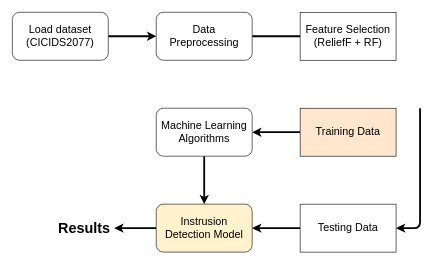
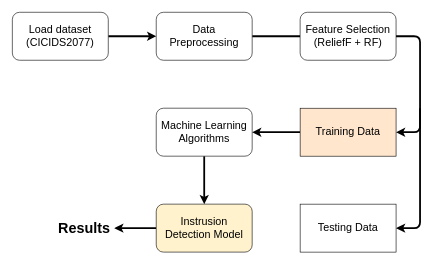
- <mxCell id="6" value="Feature Selection&lt;br&gt;(ReliefF + RF)" style="whiteSpace=wrap;html=1;fontSize=18;rounded=0;" vertex="1" parent="1"><mxGeometry x="500" y="20" width="160" height="80" as="geometry" /></mxCell>
+ <mxCell id="6" value="Feature Selection&lt;br&gt;(ReliefF + RF)" style="rounded=1;whiteSpace=wrap;html=1;fontSize=18;" vertex="1" parent="1"><mxGeometry x="500" y="20" width="160" height="80" as="geometry" /></mxCell>
+ <mxCell id="16" value="" style="endArrow=classic;html=1;exitX=1;exitY=0.5;exitDx=0;exitDy=0;strokeWidth=3;entryX=1;entryY=0.5;entryDx=0;entryDy=0;" edge="1" parent="1" source="6" target="12"><mxGeometry width="50" height="50" relative="1" as="geometry"><mxPoint x="450" y="250" as="sourcePoint" /><mxPoint x="700" y="220" as="targetPoint" /><Array as="points"><mxPoint x="700" y="60" /><mxPoint x="700" y="220" /></Array></mxGeometry></mxCell>
- <mxCell id="13" style="edgeStyle=none;html=1;entryX=1;entryY=0.5;entryDx=0;entryDy=0;strokeWidth=3;" edge="1" parent="1" source="14" target="10"><mxGeometry relative="1" as="geometry" /></mxCell>
